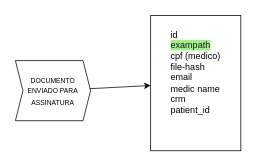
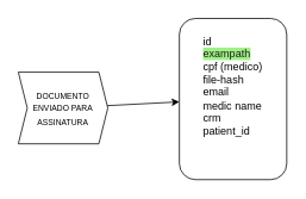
- <mxCell id="4" value="&lt;div style=&quot;text-align: left&quot;&gt;&lt;span&gt;id&lt;/span&gt;&lt;/div&gt;&lt;div style=&quot;text-align: left&quot;&gt;&lt;span style=&quot;background-color: rgb(159 , 240 , 134)&quot;&gt;&lt;font color=&quot;#1a1a1a&quot;&gt;exampath&lt;/font&gt;&lt;/span&gt;&lt;/div&gt;&lt;div style=&quot;text-align: left&quot;&gt;&lt;span&gt;cpf (medico)&lt;/span&gt;&lt;/div&gt;&lt;div style=&quot;text-align: left&quot;&gt;file-hash&lt;/div&gt;&lt;div style=&quot;text-align: left&quot;&gt;email&lt;/div&gt;&lt;div style=&quot;text-align: left&quot;&gt;medic name&lt;/div&gt;&lt;div style=&quot;text-align: left&quot;&gt;crm&lt;/div&gt;&lt;div style=&quot;text-align: left&quot;&gt;patient_id&lt;/div&gt;&lt;div style=&quot;text-align: left&quot;&gt;&lt;br&gt;&lt;/div&gt;&lt;div style=&quot;text-align: left&quot;&gt;&lt;br&gt;&lt;/div&gt;" style="whiteSpace=wrap;html=1;" parent="1" vertex="1"><mxGeometry x="200" y="20" width="120" height="180" as="geometry" /></mxCell>
+ <mxCell id="4" value="&lt;div style=&quot;text-align: left&quot;&gt;&lt;span&gt;id&lt;/span&gt;&lt;/div&gt;&lt;div style=&quot;text-align: left&quot;&gt;&lt;span style=&quot;background-color: rgb(159 , 240 , 134)&quot;&gt;&lt;font color=&quot;#1a1a1a&quot;&gt;exampath&lt;/font&gt;&lt;/span&gt;&lt;/div&gt;&lt;div style=&quot;text-align: left&quot;&gt;&lt;span&gt;cpf (medico)&lt;/span&gt;&lt;/div&gt;&lt;div style=&quot;text-align: left&quot;&gt;file-hash&lt;/div&gt;&lt;div style=&quot;text-align: left&quot;&gt;email&lt;/div&gt;&lt;div style=&quot;text-align: left&quot;&gt;medic name&lt;/div&gt;&lt;div style=&quot;text-align: left&quot;&gt;crm&lt;/div&gt;&lt;div style=&quot;text-align: left&quot;&gt;patient_id&lt;/div&gt;&lt;div style=&quot;text-align: left&quot;&gt;&lt;br&gt;&lt;/div&gt;&lt;div style=&quot;text-align: left&quot;&gt;&lt;br&gt;&lt;/div&gt;" style="whiteSpace=wrap;html=1;rounded=1;" parent="1" vertex="1"><mxGeometry x="200" y="20" width="120" height="180" as="geometry" /></mxCell>
